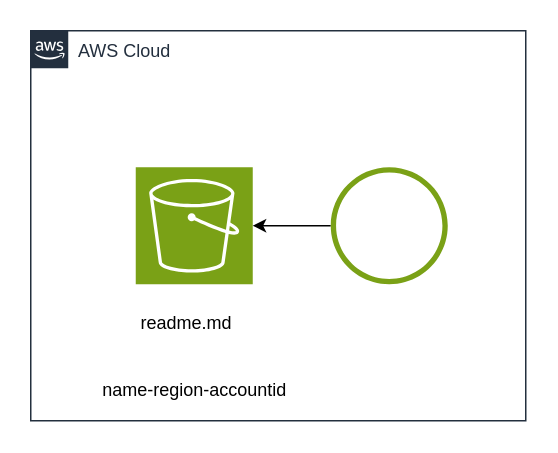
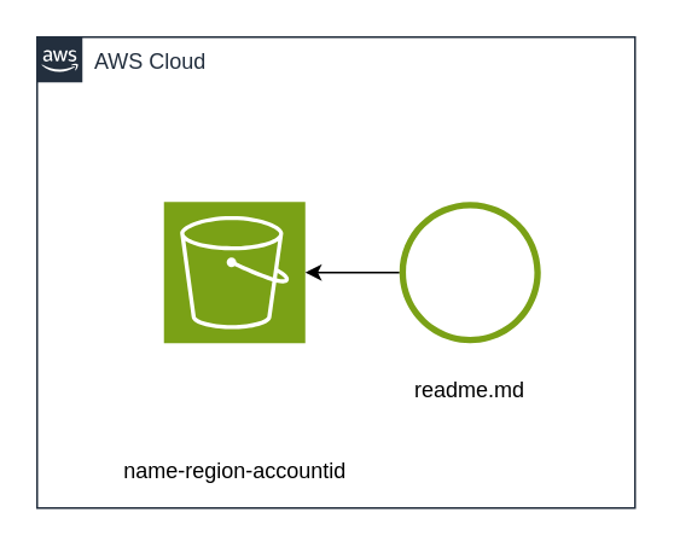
- <mxCell id="6" value="readme.md" style="text;html=1;strokeColor=none;fillColor=none;align=center;verticalAlign=middle;whiteSpace=wrap;rounded=0;" vertex="1" parent="2"><mxGeometry x="74" y="180" width="60" height="30" as="geometry" /></mxCell>
+ <mxCell id="6" value="readme.md" style="text;html=1;strokeColor=none;fillColor=none;align=center;verticalAlign=middle;whiteSpace=wrap;rounded=0;" vertex="1" parent="2"><mxGeometry x="209" y="180" width="60" height="30" as="geometry" /></mxCell>
